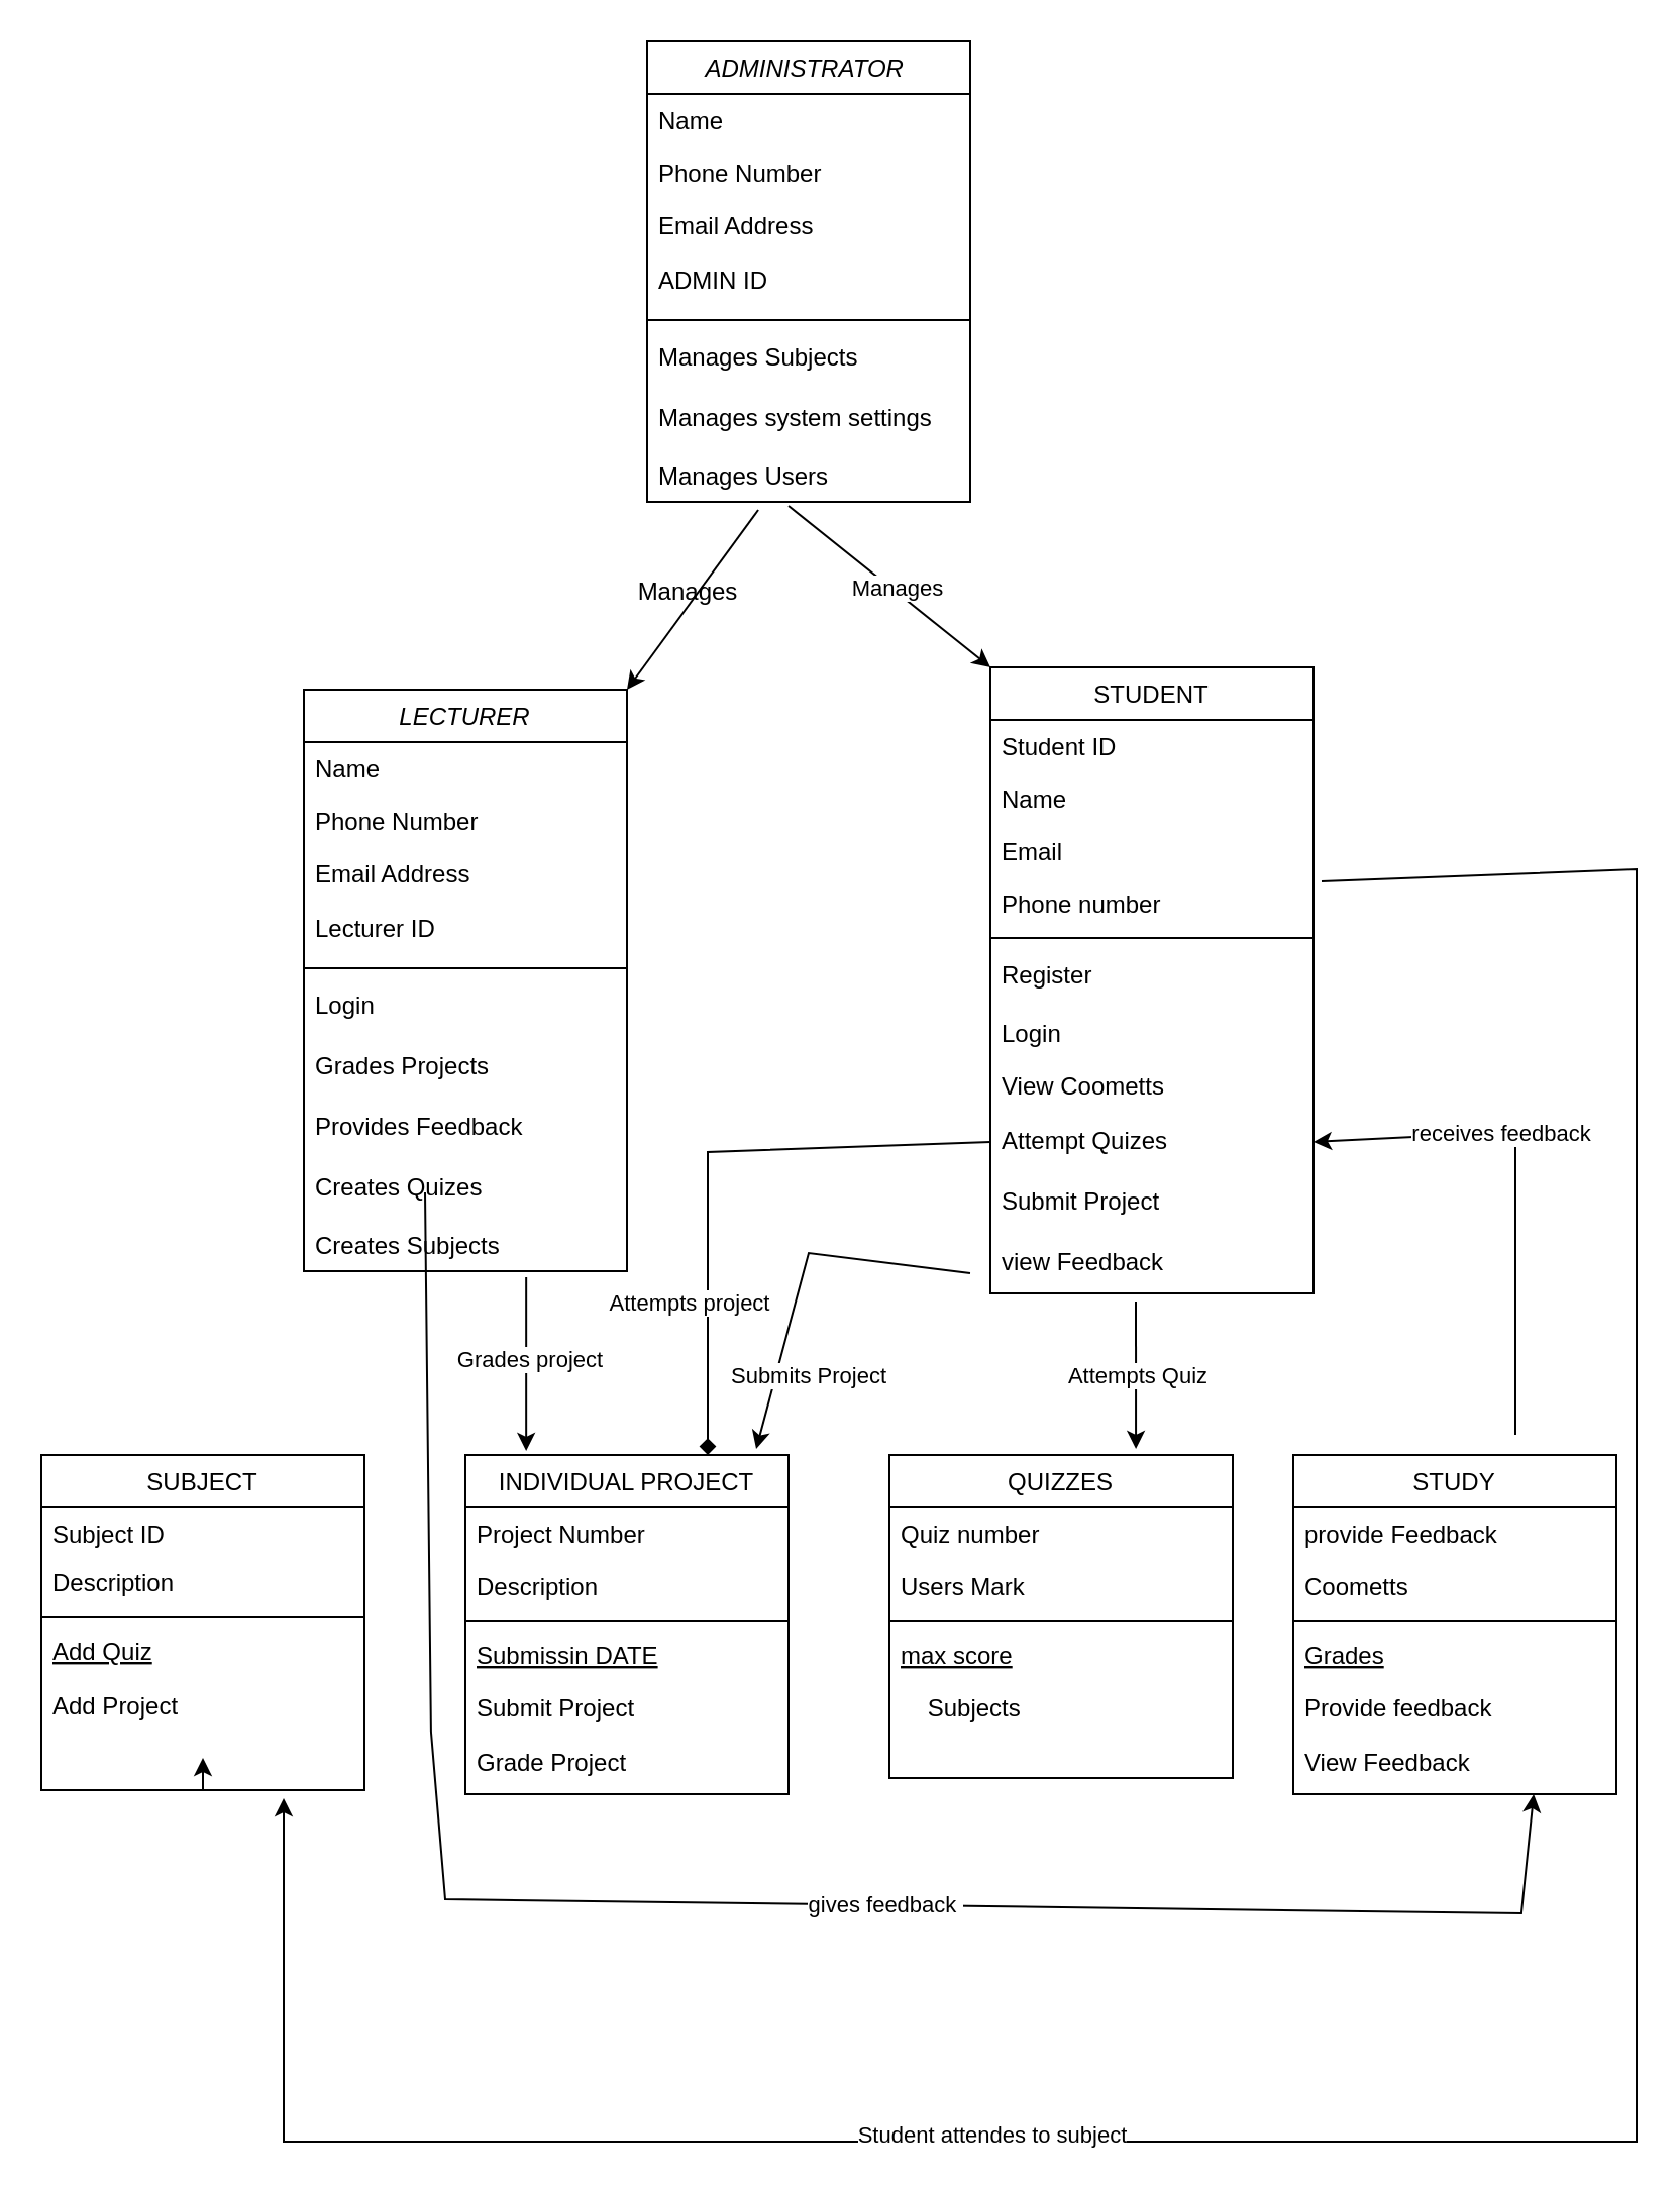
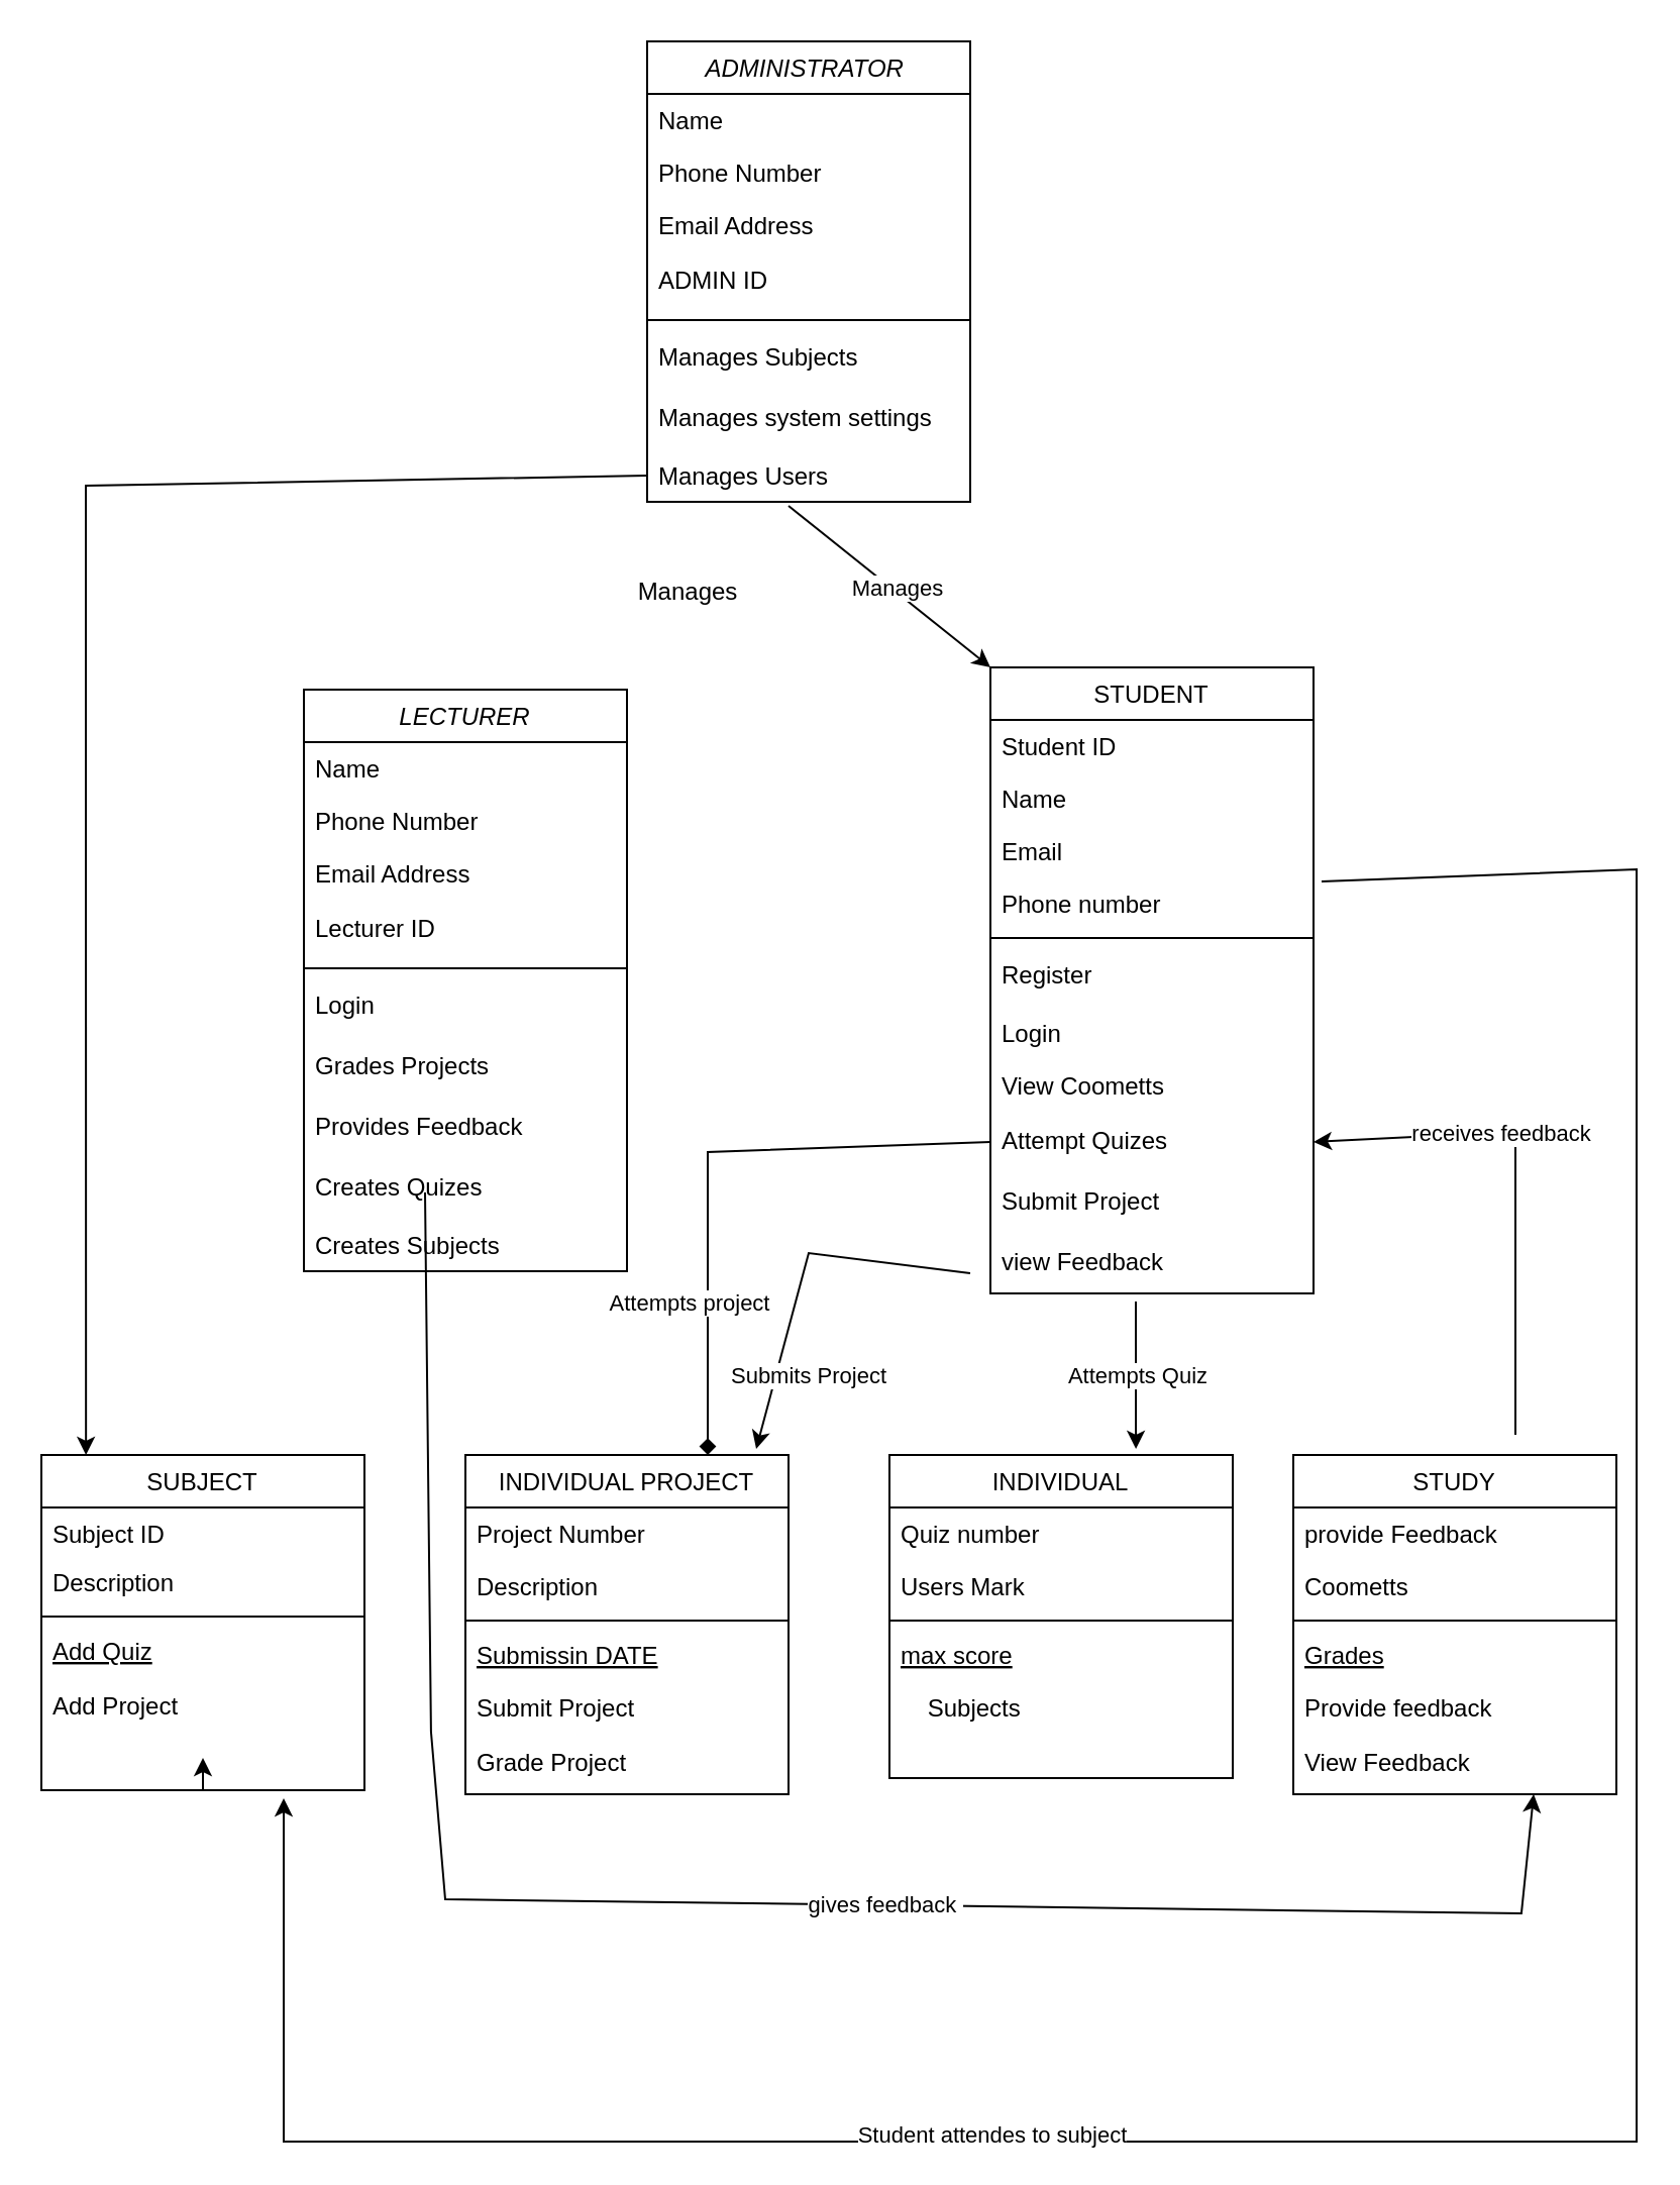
- <mxCell id="43" value="" style="endArrow=classic;html=1;rounded=0;entryX=1;entryY=0;entryDx=0;entryDy=0;exitX=0.344;exitY=1.154;exitDx=0;exitDy=0;exitPerimeter=0;" parent="1" source="42" target="2" edge="1"><mxGeometry width="50" height="50" relative="1" as="geometry"><mxPoint x="383" y="253" as="sourcePoint" /><mxPoint x="450" y="230" as="targetPoint" /></mxGeometry></mxCell>
+ <mxCell id="66" value="" style="endArrow=classic;html=1;rounded=0;exitX=0;exitY=0.5;exitDx=0;exitDy=0;entryX=0.138;entryY=0;entryDx=0;entryDy=0;entryPerimeter=0;" parent="1" source="42" target="14" edge="1"><mxGeometry width="50" height="50" relative="1" as="geometry"><mxPoint x="250" y="270" as="sourcePoint" /><mxPoint x="40" y="550" as="targetPoint" /><Array as="points"><mxPoint x="42" y="240" /></Array></mxGeometry></mxCell>
- <mxCell id="72" value="" style="endArrow=classic;html=1;rounded=0;exitX=0.688;exitY=1.115;exitDx=0;exitDy=0;exitPerimeter=0;entryX=0.188;entryY=-0.012;entryDx=0;entryDy=0;entryPerimeter=0;" parent="1" source="12" target="46" edge="1"><mxGeometry width="50" height="50" relative="1" as="geometry"><mxPoint x="220" y="690" as="sourcePoint" /><mxPoint x="270" y="640" as="targetPoint" /></mxGeometry></mxCell>
- <mxCell id="73" value="Grades project" style="edgeLabel;html=1;align=center;verticalAlign=middle;resizable=0;points=[];" parent="72" vertex="1" connectable="0"><mxGeometry x="-0.046" y="1" relative="1" as="geometry"><mxPoint as="offset" /></mxGeometry></mxCell>
- <mxCell id="53" value="QUIZZES" style="swimlane;fontStyle=0;align=center;verticalAlign=top;childLayout=stackLayout;horizontal=1;startSize=26;horizontalStack=0;resizeParent=1;resizeLast=0;collapsible=1;marginBottom=0;rounded=0;shadow=0;strokeWidth=1;" parent="1" vertex="1"><mxGeometry x="440" y="720" width="170" height="160" as="geometry"><mxRectangle x="130" y="380" width="160" height="26" as="alternateBounds" /></mxGeometry></mxCell>
+ <mxCell id="53" value="INDIVIDUAL" style="swimlane;fontStyle=0;align=center;verticalAlign=top;childLayout=stackLayout;horizontal=1;startSize=26;horizontalStack=0;resizeParent=1;resizeLast=0;collapsible=1;marginBottom=0;rounded=0;shadow=0;strokeWidth=1;" parent="1" vertex="1"><mxGeometry x="440" y="720" width="170" height="160" as="geometry"><mxRectangle x="130" y="380" width="160" height="26" as="alternateBounds" /></mxGeometry></mxCell>
